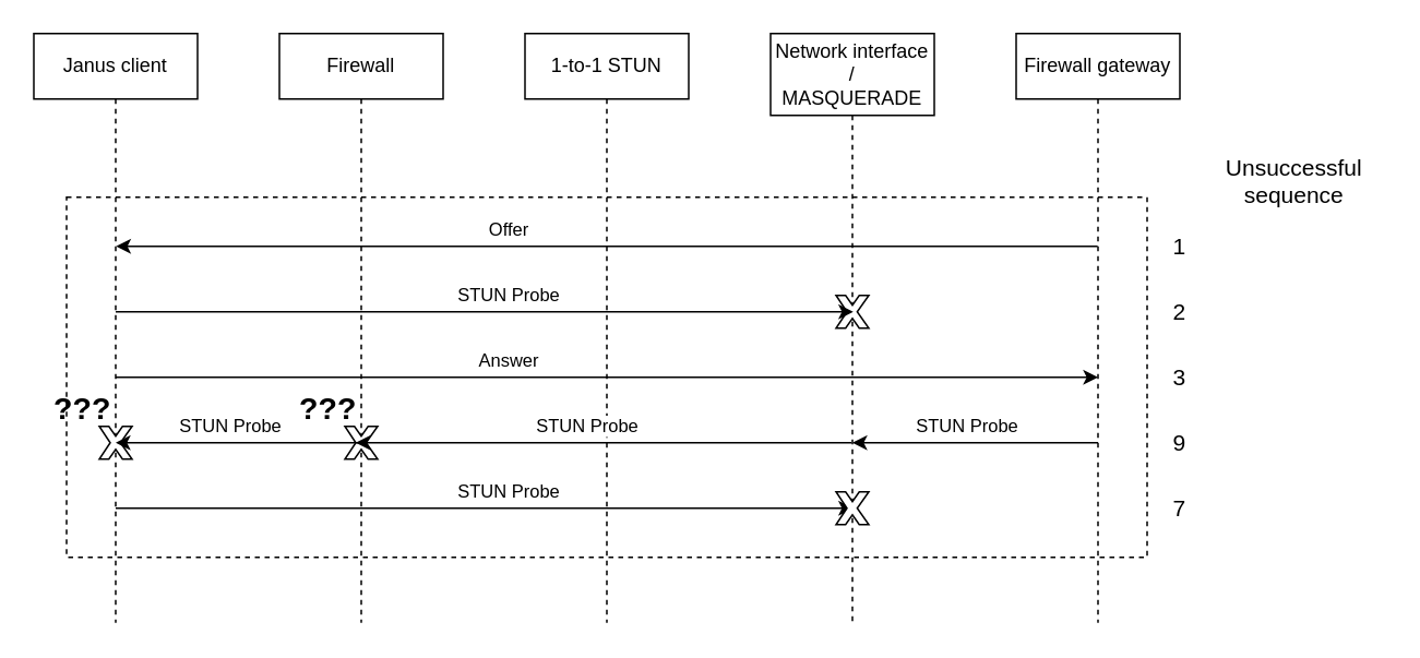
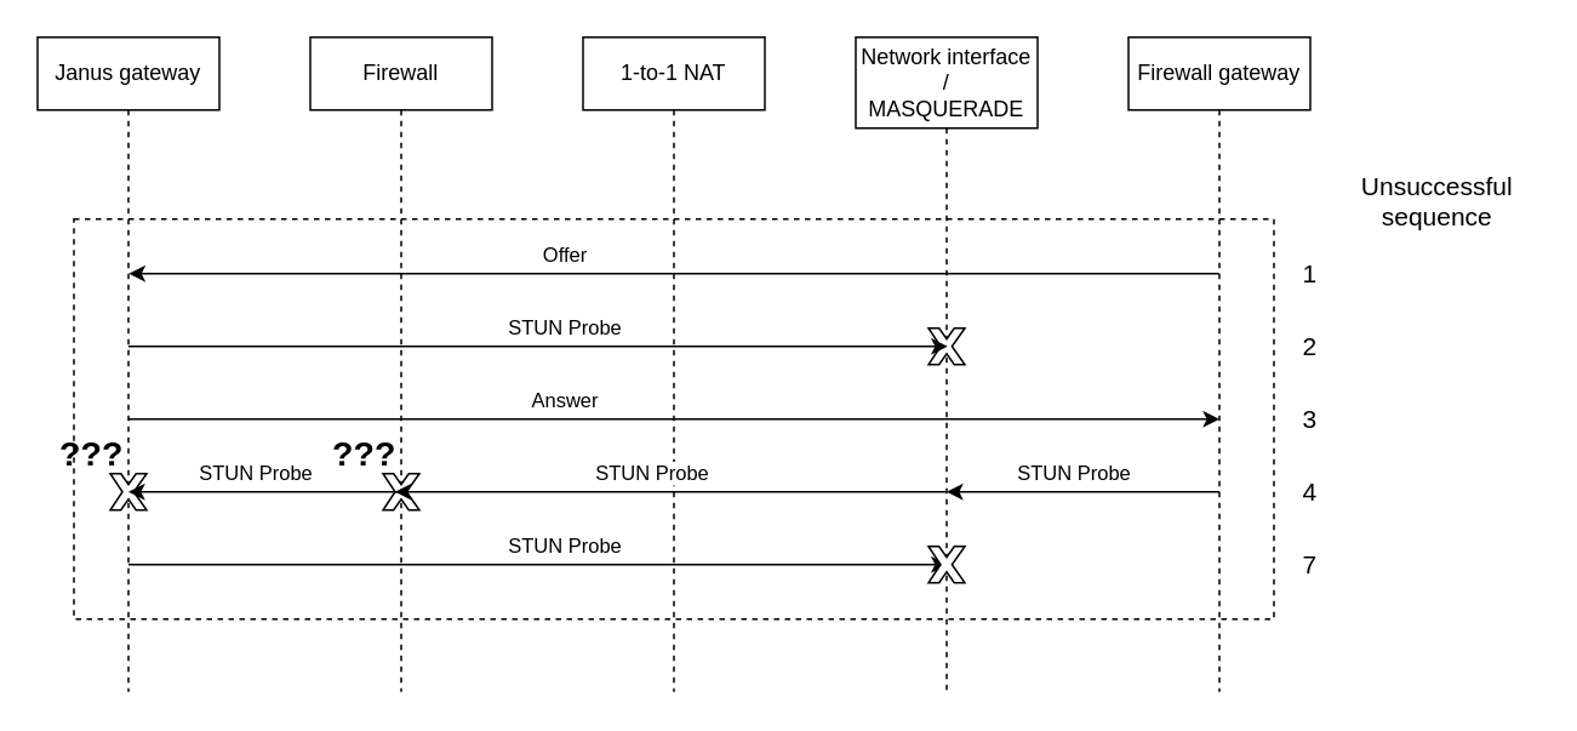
- <mxCell id="3" value="Janus client" style="shape=umlLifeline;perimeter=lifelinePerimeter;whiteSpace=wrap;html=1;container=1;collapsible=0;recursiveResize=0;outlineConnect=0;" vertex="1" parent="1"><mxGeometry x="20" y="20" width="100" height="360" as="geometry" /></mxCell>
+ <mxCell id="3" value="Janus gateway" style="shape=umlLifeline;perimeter=lifelinePerimeter;whiteSpace=wrap;html=1;container=1;collapsible=0;recursiveResize=0;outlineConnect=0;" vertex="1" parent="1"><mxGeometry x="20" y="20" width="100" height="360" as="geometry" /></mxCell>
- <mxCell id="6" value="1-to-1 STUN" style="shape=umlLifeline;perimeter=lifelinePerimeter;whiteSpace=wrap;html=1;container=1;collapsible=0;recursiveResize=0;outlineConnect=0;" vertex="1" parent="1"><mxGeometry x="320" y="20" width="100" height="360" as="geometry" /></mxCell>
+ <mxCell id="6" value="1-to-1 NAT" style="shape=umlLifeline;perimeter=lifelinePerimeter;whiteSpace=wrap;html=1;container=1;collapsible=0;recursiveResize=0;outlineConnect=0;" vertex="1" parent="1"><mxGeometry x="320" y="20" width="100" height="360" as="geometry" /></mxCell>
- <mxCell id="19" value="9" style="text;html=1;strokeColor=none;fillColor=none;align=center;verticalAlign=middle;whiteSpace=wrap;rounded=0;fontSize=14;" vertex="1" parent="1"><mxGeometry x="700" y="260" width="40" height="20" as="geometry" /></mxCell>
+ <mxCell id="19" value="4" style="text;html=1;strokeColor=none;fillColor=none;align=center;verticalAlign=middle;whiteSpace=wrap;rounded=0;fontSize=14;" vertex="1" parent="1"><mxGeometry x="700" y="260" width="40" height="20" as="geometry" /></mxCell>
